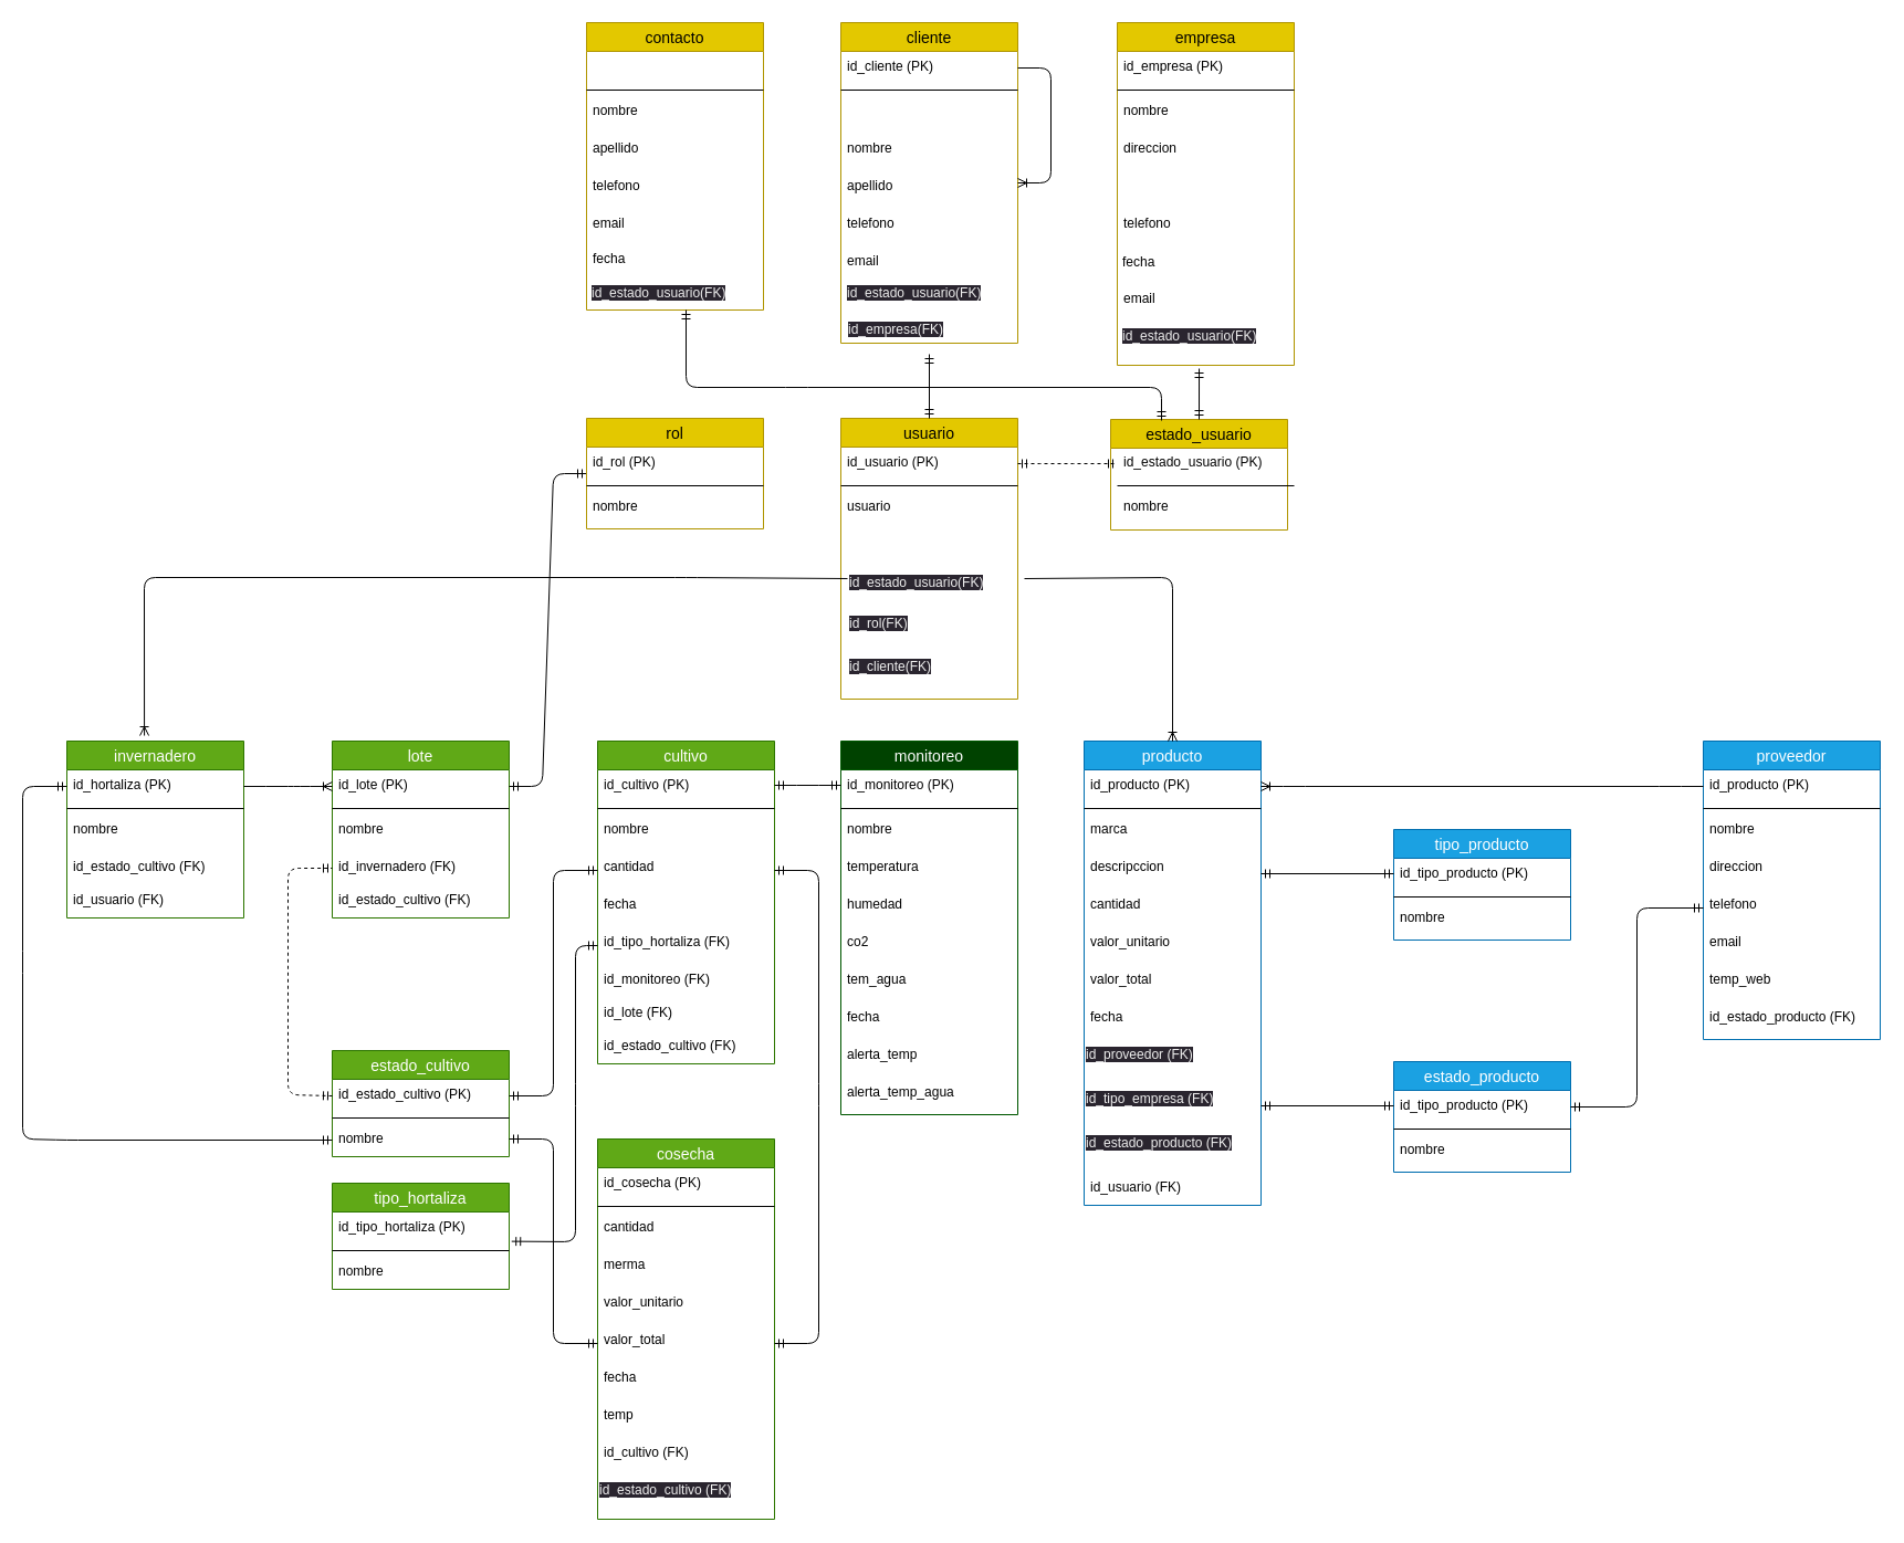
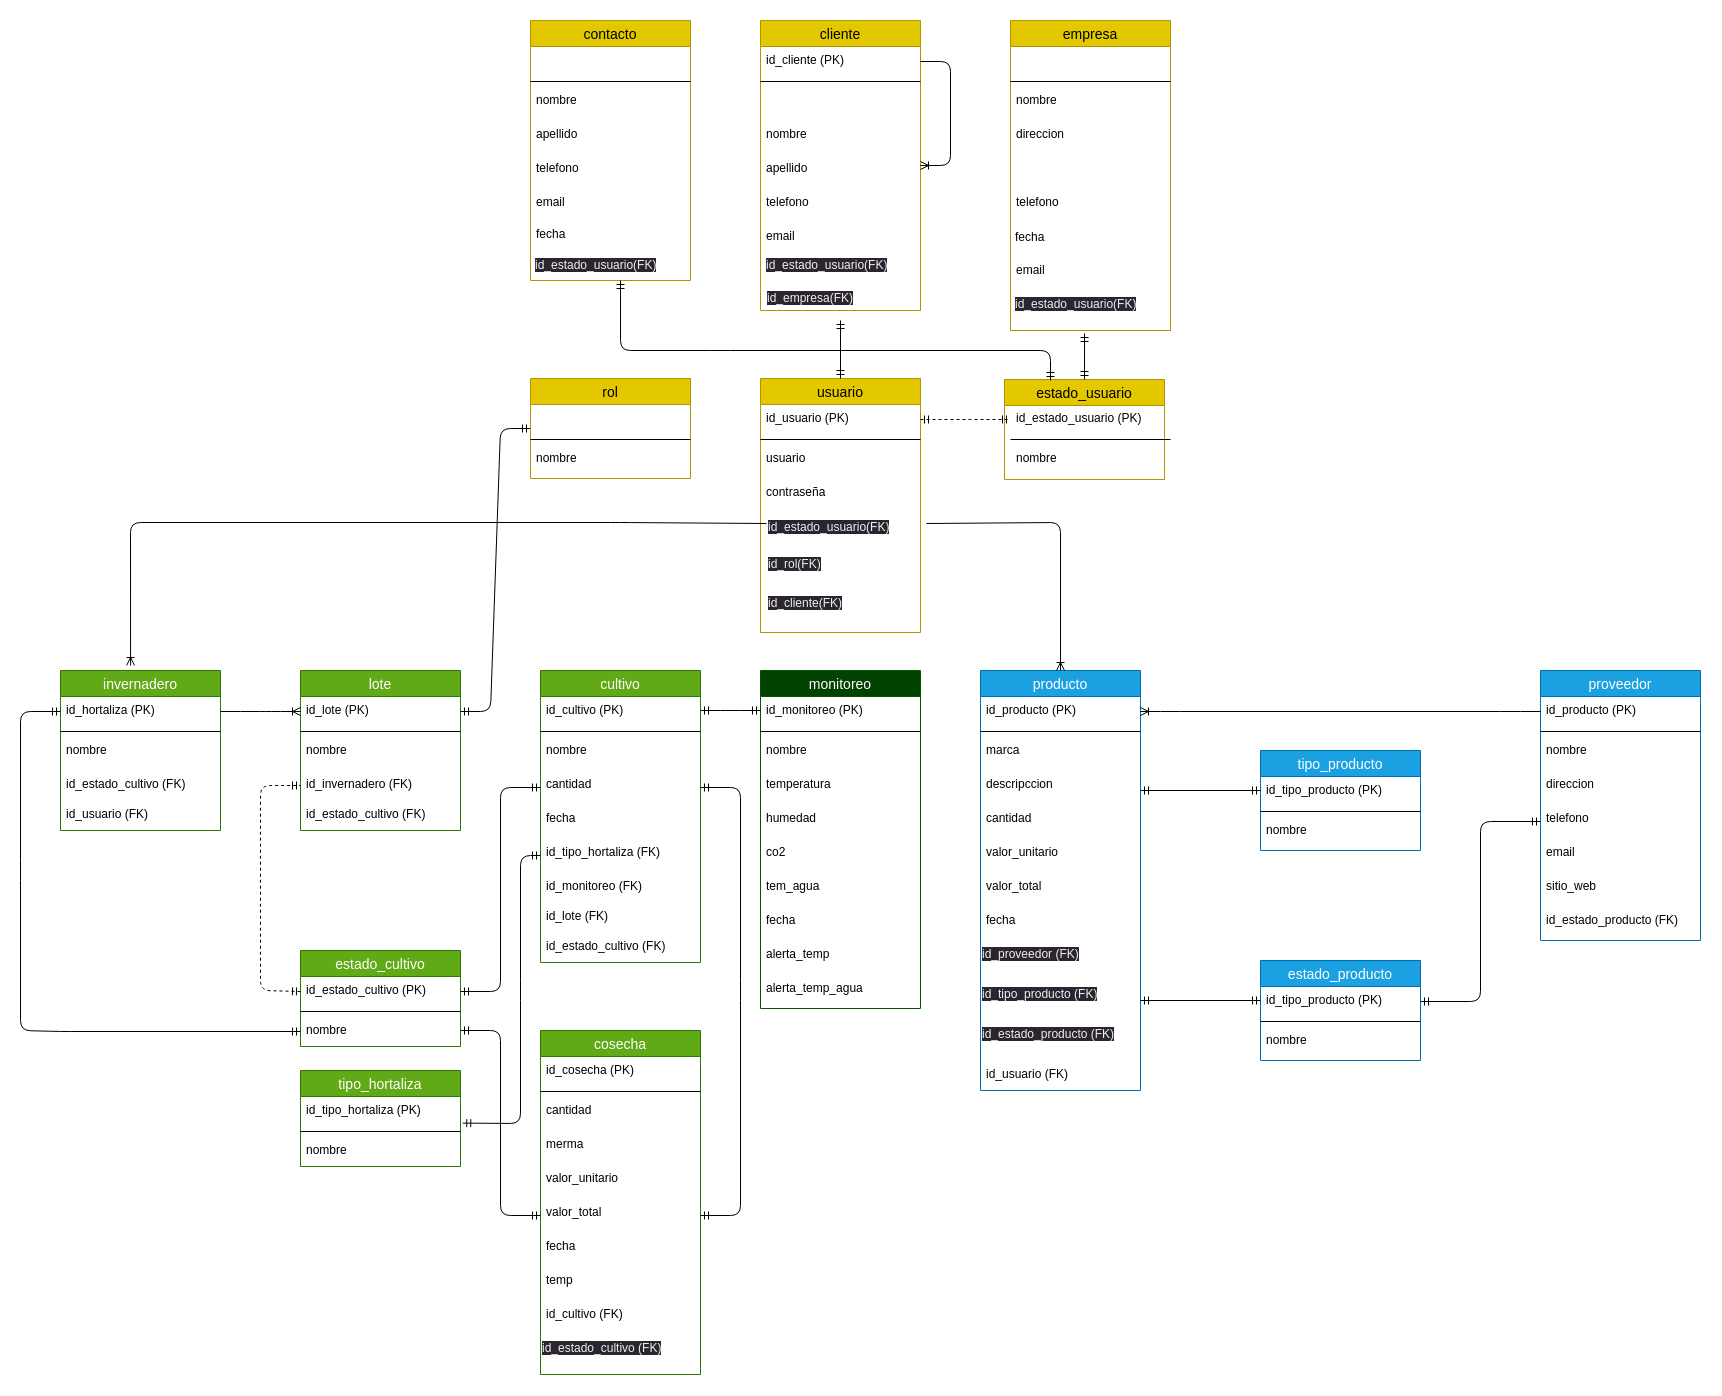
- <mxCell id="98" value="id_empresa (PK)" style="text;strokeColor=none;fillColor=none;spacingLeft=4;spacingRight=4;overflow=hidden;rotatable=0;points=[[0,0.5],[1,0.5]];portConstraint=eastwest;fontSize=12;container=0;" parent="1" vertex="1"><mxGeometry x="1010" y="46" width="160" height="30" as="geometry" /></mxCell>
- <mxCell id="120" value="id_rol (PK)" style="text;strokeColor=none;fillColor=none;spacingLeft=4;spacingRight=4;overflow=hidden;rotatable=0;points=[[0,0.5],[1,0.5]];portConstraint=eastwest;fontSize=12;container=0;" parent="1" vertex="1"><mxGeometry x="530" y="404" width="160" height="30" as="geometry" /></mxCell>
+ <mxCell id="116" value="contraseña" style="text;strokeColor=none;fillColor=none;spacingLeft=4;spacingRight=4;overflow=hidden;rotatable=0;points=[[0,0.5],[1,0.5]];portConstraint=eastwest;fontSize=12;container=0;" parent="1" vertex="1"><mxGeometry x="760" y="478" width="160" height="34" as="geometry" /></mxCell>
- <mxCell id="86" value="temp_web" style="text;strokeColor=none;fillColor=none;spacingLeft=4;spacingRight=4;overflow=hidden;rotatable=0;points=[[0,0.5],[1,0.5]];portConstraint=eastwest;fontSize=12;" parent="79" vertex="1"><mxGeometry y="202" width="160" height="34" as="geometry" /></mxCell>
+ <mxCell id="86" value="sitio_web" style="text;strokeColor=none;fillColor=none;spacingLeft=4;spacingRight=4;overflow=hidden;rotatable=0;points=[[0,0.5],[1,0.5]];portConstraint=eastwest;fontSize=12;" parent="79" vertex="1"><mxGeometry y="202" width="160" height="34" as="geometry" /></mxCell>
- <mxCell id="76" value="&lt;span style=&quot;color: rgb(240, 240, 240); font-family: Helvetica; font-size: 12px; font-style: normal; font-variant-ligatures: normal; font-variant-caps: normal; font-weight: 400; letter-spacing: normal; orphans: 2; text-align: left; text-indent: 0px; text-transform: none; widows: 2; word-spacing: 0px; -webkit-text-stroke-width: 0px; background-color: rgb(42, 37, 47); text-decoration-thickness: initial; text-decoration-style: initial; text-decoration-color: initial; float: none; display: inline !important;&quot;&gt;id_tipo_empresa (FK)&lt;/span&gt;" style="text;whiteSpace=wrap;html=1;" parent="66" vertex="1"><mxGeometry y="310" width="160" height="40" as="geometry" /></mxCell>
+ <mxCell id="76" value="&lt;span style=&quot;color: rgb(240, 240, 240); font-family: Helvetica; font-size: 12px; font-style: normal; font-variant-ligatures: normal; font-variant-caps: normal; font-weight: 400; letter-spacing: normal; orphans: 2; text-align: left; text-indent: 0px; text-transform: none; widows: 2; word-spacing: 0px; -webkit-text-stroke-width: 0px; background-color: rgb(42, 37, 47); text-decoration-thickness: initial; text-decoration-style: initial; text-decoration-color: initial; float: none; display: inline !important;&quot;&gt;id_tipo_producto (FK)&lt;/span&gt;" style="text;whiteSpace=wrap;html=1;" parent="66" vertex="1"><mxGeometry y="310" width="160" height="40" as="geometry" /></mxCell>
